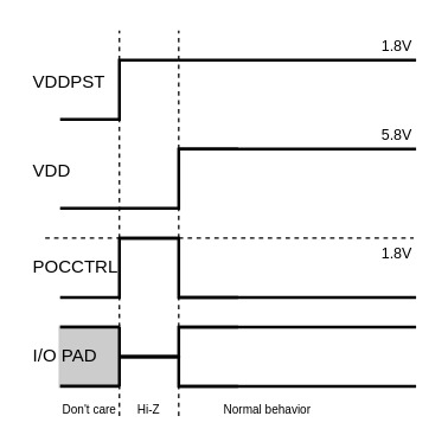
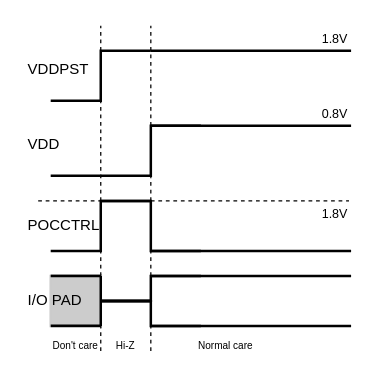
- <mxCell id="30" value="&lt;font style=&quot;font-size: 10px&quot;&gt;5.8V&lt;/font&gt;" style="text;html=1;strokeColor=none;fillColor=none;align=left;verticalAlign=middle;whiteSpace=wrap;rounded=0;strokeWidth=2;" vertex="1" parent="1"><mxGeometry x="255" y="80" width="20" height="20" as="geometry" /></mxCell>
+ <mxCell id="30" value="&lt;font style=&quot;font-size: 10px&quot;&gt;0.8V&lt;/font&gt;" style="text;html=1;strokeColor=none;fillColor=none;align=left;verticalAlign=middle;whiteSpace=wrap;rounded=0;strokeWidth=2;" vertex="1" parent="1"><mxGeometry x="255" y="80" width="20" height="20" as="geometry" /></mxCell>
- <mxCell id="28" value="&lt;font style=&quot;font-size: 8px&quot;&gt;Normal behavior&lt;/font&gt;" style="text;html=1;strokeColor=none;fillColor=none;align=center;verticalAlign=middle;whiteSpace=wrap;rounded=0;strokeWidth=2;" vertex="1" parent="1"><mxGeometry x="140" y="270" width="80" height="10" as="geometry" /></mxCell>
+ <mxCell id="28" value="&lt;font style=&quot;font-size: 8px&quot;&gt;Normal care&lt;/font&gt;" style="text;html=1;strokeColor=none;fillColor=none;align=center;verticalAlign=middle;whiteSpace=wrap;rounded=0;strokeWidth=2;" vertex="1" parent="1"><mxGeometry x="140" y="270" width="80" height="10" as="geometry" /></mxCell>
